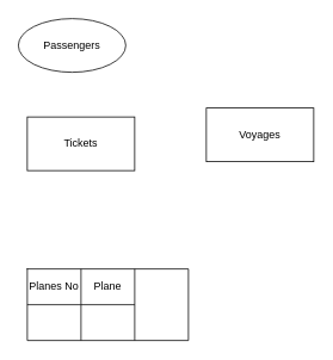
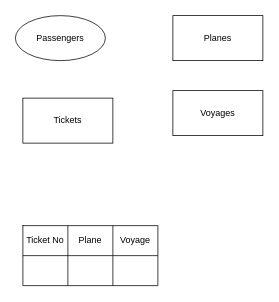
+ <mxCell id="3" value="Planes" style="whiteSpace=wrap;html=1;" vertex="1" parent="1"><mxGeometry x="230" y="20" width="120" height="60" as="geometry" /></mxCell>
- <mxCell id="8" value="Planes No" style="shape=partialRectangle;html=1;whiteSpace=wrap;connectable=0;overflow=hidden;fillColor=none;top=0;left=0;bottom=0;right=0;" vertex="1" parent="7"><mxGeometry width="60" height="40" as="geometry" /></mxCell>
+ <mxCell id="8" value="Ticket No" style="shape=partialRectangle;html=1;whiteSpace=wrap;connectable=0;overflow=hidden;fillColor=none;top=0;left=0;bottom=0;right=0;" vertex="1" parent="7"><mxGeometry width="60" height="40" as="geometry" /></mxCell>
+ <mxCell id="10" value="Voyage" style="shape=partialRectangle;html=1;whiteSpace=wrap;connectable=0;overflow=hidden;fillColor=none;top=0;left=0;bottom=0;right=0;" vertex="1" parent="7"><mxGeometry x="120" width="60" height="40" as="geometry" /></mxCell>
